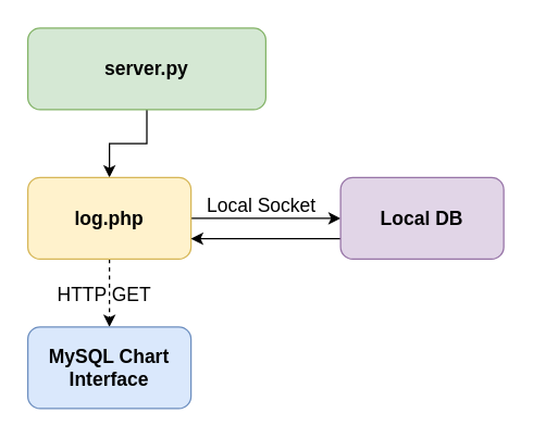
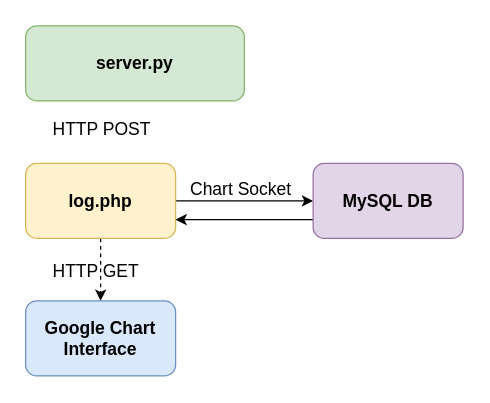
+ <mxCell id="7" value="HTTP POST" style="text;html=1;resizable=0;points=[];autosize=1;align=left;verticalAlign=top;spacingTop=-4;fontSize=14;" vertex="1" parent="1"><mxGeometry x="40" y="92" width="90" height="20" as="geometry" /></mxCell>
- <mxCell id="2" style="edgeStyle=orthogonalEdgeStyle;rounded=0;orthogonalLoop=1;jettySize=auto;html=1;exitX=0.5;exitY=1;exitDx=0;exitDy=0;entryX=0.5;entryY=0;entryDx=0;entryDy=0;fontSize=14;" edge="1" parent="1" source="3" target="6"><mxGeometry relative="1" as="geometry" /></mxCell>
- <mxCell id="10" value="Local Socket" style="text;html=1;resizable=0;points=[];autosize=1;align=left;verticalAlign=top;spacingTop=-4;fontSize=14;" vertex="1" parent="1"><mxGeometry x="150" y="140" width="100" height="20" as="geometry" /></mxCell>
+ <mxCell id="10" value="Chart Socket" style="text;html=1;resizable=0;points=[];autosize=1;align=left;verticalAlign=top;spacingTop=-4;fontSize=14;" vertex="1" parent="1"><mxGeometry x="150" y="140" width="100" height="20" as="geometry" /></mxCell>
- <mxCell id="9" value="Local DB" style="rounded=1;whiteSpace=wrap;html=1;fontSize=14;fillColor=#e1d5e7;strokeColor=#9673a6;fontStyle=1" vertex="1" parent="1"><mxGeometry x="250" y="130" width="120" height="60" as="geometry" /></mxCell>
+ <mxCell id="9" value="MySQL DB" style="rounded=1;whiteSpace=wrap;html=1;fontSize=14;fillColor=#e1d5e7;strokeColor=#9673a6;fontStyle=1" vertex="1" parent="1"><mxGeometry x="250" y="130" width="120" height="60" as="geometry" /></mxCell>
- <mxCell id="11" value="MySQL Chart Interface" style="rounded=1;whiteSpace=wrap;html=1;fontSize=14;fillColor=#dae8fc;strokeColor=#6c8ebf;fontStyle=1" vertex="1" parent="1"><mxGeometry x="20" y="240" width="120" height="60" as="geometry" /></mxCell>
+ <mxCell id="11" value="Google Chart Interface" style="rounded=1;whiteSpace=wrap;html=1;fontSize=14;fillColor=#dae8fc;strokeColor=#6c8ebf;fontStyle=1" vertex="1" parent="1"><mxGeometry x="20" y="240" width="120" height="60" as="geometry" /></mxCell>
